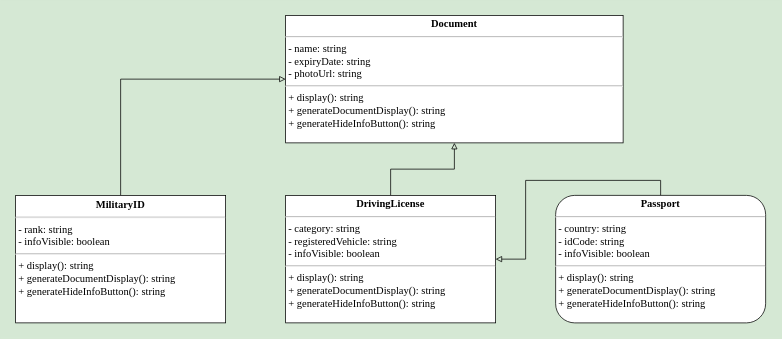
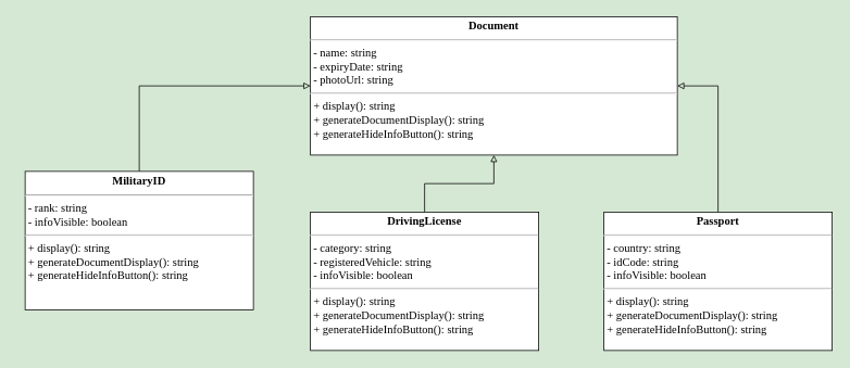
- <mxCell id="3" style="edgeStyle=orthogonalEdgeStyle;rounded=0;orthogonalLoop=1;jettySize=auto;html=1;exitX=0.5;exitY=0;exitDx=0;exitDy=0;endArrow=block;endFill=0;" edge="1" parent="1" source="4" target="6"><mxGeometry relative="1" as="geometry" /></mxCell>
+ <mxCell id="3" style="edgeStyle=orthogonalEdgeStyle;rounded=0;orthogonalLoop=1;jettySize=auto;html=1;exitX=0.5;exitY=0;exitDx=0;exitDy=0;entryX=1;entryY=0.5;entryDx=0;entryDy=0;endArrow=block;endFill=0;" edge="1" parent="1" source="4" target="2"><mxGeometry relative="1" as="geometry" /></mxCell>
- <mxCell id="8" value="&lt;p style=&quot;margin: 4px 0px 0px; text-align: center; font-size: 14px;&quot;&gt;&lt;b&gt;MilitaryID&lt;/b&gt;&lt;span style=&quot;color: rgb(255, 255, 255); font-family: &amp;quot;Söhne Mono&amp;quot;, Monaco, &amp;quot;Andale Mono&amp;quot;, &amp;quot;Ubuntu Mono&amp;quot;, monospace; text-align: left; background-color: rgb(13, 13, 13);&quot;&gt;  &lt;/span&gt;&lt;br&gt;&lt;/p&gt;&lt;hr style=&quot;font-size: 14px;&quot;&gt;&lt;p style=&quot;border-color: var(--border-color); margin: 0px 0px 0px 4px; font-size: 14px;&quot;&gt;-&amp;nbsp;rank: string&lt;/p&gt;&lt;p style=&quot;border-color: var(--border-color); margin: 0px 0px 0px 4px; font-size: 14px;&quot;&gt;&lt;span style=&quot;background-color: initial;&quot;&gt;-&amp;nbsp;infoVisible: boolean&lt;/span&gt;&lt;/p&gt;&lt;hr style=&quot;font-size: 14px;&quot;&gt;&lt;p style=&quot;border-color: var(--border-color); margin: 0px 0px 0px 4px; font-size: 14px;&quot;&gt;+&amp;nbsp;display(): string&lt;/p&gt;&lt;p style=&quot;border-color: var(--border-color); margin: 0px 0px 0px 4px; font-size: 14px;&quot;&gt;+&amp;nbsp;generateDocumentDisplay(): string&lt;br style=&quot;border-color: var(--border-color); font-size: 14px;&quot;&gt;&lt;/p&gt;&lt;p style=&quot;border-color: var(--border-color); margin: 0px 0px 0px 4px; font-size: 14px;&quot;&gt;+ generateHideInfoButton(): string&lt;/p&gt;" style="verticalAlign=top;align=left;overflow=fill;html=1;whiteSpace=wrap;fontFamily=Times New Roman;fontSize=14;" vertex="1" parent="1"><mxGeometry x="20" y="260" width="280" height="170" as="geometry" /></mxCell>
+ <mxCell id="8" value="&lt;p style=&quot;margin: 4px 0px 0px; text-align: center; font-size: 14px;&quot;&gt;&lt;b&gt;MilitaryID&lt;/b&gt;&lt;span style=&quot;color: rgb(255, 255, 255); font-family: &amp;quot;Söhne Mono&amp;quot;, Monaco, &amp;quot;Andale Mono&amp;quot;, &amp;quot;Ubuntu Mono&amp;quot;, monospace; text-align: left; background-color: rgb(13, 13, 13);&quot;&gt;  &lt;/span&gt;&lt;br&gt;&lt;/p&gt;&lt;hr style=&quot;font-size: 14px;&quot;&gt;&lt;p style=&quot;border-color: var(--border-color); margin: 0px 0px 0px 4px; font-size: 14px;&quot;&gt;-&amp;nbsp;rank: string&lt;/p&gt;&lt;p style=&quot;border-color: var(--border-color); margin: 0px 0px 0px 4px; font-size: 14px;&quot;&gt;&lt;span style=&quot;background-color: initial;&quot;&gt;-&amp;nbsp;infoVisible: boolean&lt;/span&gt;&lt;/p&gt;&lt;hr style=&quot;font-size: 14px;&quot;&gt;&lt;p style=&quot;border-color: var(--border-color); margin: 0px 0px 0px 4px; font-size: 14px;&quot;&gt;+&amp;nbsp;display(): string&lt;/p&gt;&lt;p style=&quot;border-color: var(--border-color); margin: 0px 0px 0px 4px; font-size: 14px;&quot;&gt;+&amp;nbsp;generateDocumentDisplay(): string&lt;br style=&quot;border-color: var(--border-color); font-size: 14px;&quot;&gt;&lt;/p&gt;&lt;p style=&quot;border-color: var(--border-color); margin: 0px 0px 0px 4px; font-size: 14px;&quot;&gt;+ generateHideInfoButton(): string&lt;/p&gt;" style="verticalAlign=top;align=left;overflow=fill;html=1;whiteSpace=wrap;fontFamily=Times New Roman;fontSize=14;" vertex="1" parent="1"><mxGeometry x="30" y="210" width="280" height="170" as="geometry" /></mxCell>
- <mxCell id="4" value="&lt;p style=&quot;margin: 4px 0px 0px; text-align: center; font-size: 14px;&quot;&gt;&lt;b&gt;Passport&lt;/b&gt;&lt;br&gt;&lt;/p&gt;&lt;hr style=&quot;font-size: 14px;&quot;&gt;&lt;p style=&quot;border-color: var(--border-color); margin: 0px 0px 0px 4px; font-size: 14px;&quot;&gt;-&amp;nbsp;country: string&lt;/p&gt;&lt;p style=&quot;border-color: var(--border-color); margin: 0px 0px 0px 4px; font-size: 14px;&quot;&gt;-&amp;nbsp;idCode: string&lt;/p&gt;&lt;p style=&quot;border-color: var(--border-color); margin: 0px 0px 0px 4px; font-size: 14px;&quot;&gt;-&amp;nbsp;infoVisible: boolean&lt;/p&gt;&lt;hr style=&quot;font-size: 14px;&quot;&gt;&lt;p style=&quot;border-color: var(--border-color); margin: 0px 0px 0px 4px; font-size: 14px;&quot;&gt;+&amp;nbsp;display(): string&lt;/p&gt;&lt;p style=&quot;border-color: var(--border-color); margin: 0px 0px 0px 4px; font-size: 14px;&quot;&gt;+&amp;nbsp;generateDocumentDisplay(): string&lt;br style=&quot;border-color: var(--border-color); font-size: 14px;&quot;&gt;&lt;/p&gt;&lt;p style=&quot;border-color: var(--border-color); margin: 0px 0px 0px 4px; font-size: 14px;&quot;&gt;+ generateHideInfoButton(): string&lt;/p&gt;" style="verticalAlign=top;align=left;overflow=fill;html=1;whiteSpace=wrap;fontFamily=Times New Roman;fontSize=14;rounded=1;" vertex="1" parent="1"><mxGeometry x="740" y="260" width="280" height="170" as="geometry" /></mxCell>
+ <mxCell id="4" value="&lt;p style=&quot;margin: 4px 0px 0px; text-align: center; font-size: 14px;&quot;&gt;&lt;b&gt;Passport&lt;/b&gt;&lt;br&gt;&lt;/p&gt;&lt;hr style=&quot;font-size: 14px;&quot;&gt;&lt;p style=&quot;border-color: var(--border-color); margin: 0px 0px 0px 4px; font-size: 14px;&quot;&gt;-&amp;nbsp;country: string&lt;/p&gt;&lt;p style=&quot;border-color: var(--border-color); margin: 0px 0px 0px 4px; font-size: 14px;&quot;&gt;-&amp;nbsp;idCode: string&lt;/p&gt;&lt;p style=&quot;border-color: var(--border-color); margin: 0px 0px 0px 4px; font-size: 14px;&quot;&gt;-&amp;nbsp;infoVisible: boolean&lt;/p&gt;&lt;hr style=&quot;font-size: 14px;&quot;&gt;&lt;p style=&quot;border-color: var(--border-color); margin: 0px 0px 0px 4px; font-size: 14px;&quot;&gt;+&amp;nbsp;display(): string&lt;/p&gt;&lt;p style=&quot;border-color: var(--border-color); margin: 0px 0px 0px 4px; font-size: 14px;&quot;&gt;+&amp;nbsp;generateDocumentDisplay(): string&lt;br style=&quot;border-color: var(--border-color); font-size: 14px;&quot;&gt;&lt;/p&gt;&lt;p style=&quot;border-color: var(--border-color); margin: 0px 0px 0px 4px; font-size: 14px;&quot;&gt;+ generateHideInfoButton(): string&lt;/p&gt;" style="verticalAlign=top;align=left;overflow=fill;html=1;whiteSpace=wrap;fontFamily=Times New Roman;fontSize=14;" vertex="1" parent="1"><mxGeometry x="740" y="260" width="280" height="170" as="geometry" /></mxCell>
